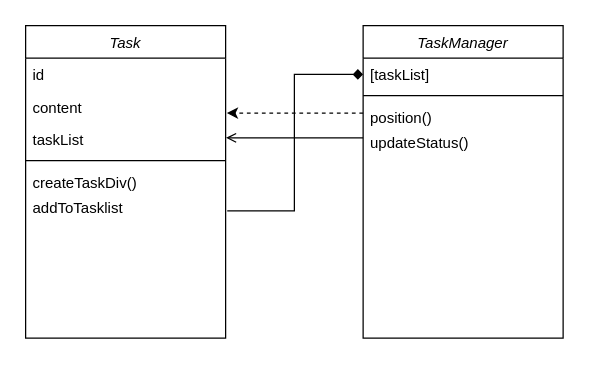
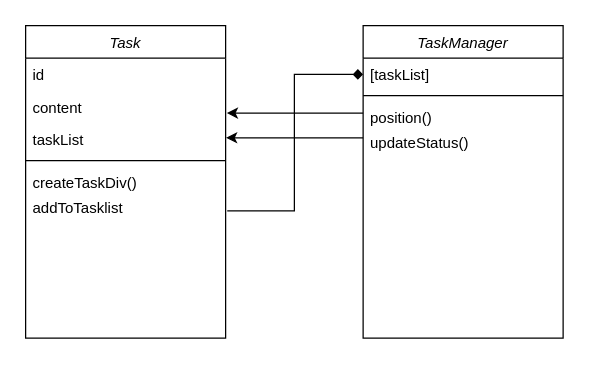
- <mxCell id="15" value="" style="edgeStyle=orthogonalEdgeStyle;rounded=0;orthogonalLoop=1;jettySize=auto;html=1;entryX=1.006;entryY=0.692;entryDx=0;entryDy=0;entryPerimeter=0;dashed=1;" edge="1" parent="1" source="12" target="4"><mxGeometry relative="1" as="geometry" /></mxCell>
+ <mxCell id="15" value="" style="edgeStyle=orthogonalEdgeStyle;rounded=0;orthogonalLoop=1;jettySize=auto;html=1;entryX=1.006;entryY=0.692;entryDx=0;entryDy=0;entryPerimeter=0;" edge="1" parent="1" source="12" target="4"><mxGeometry relative="1" as="geometry" /></mxCell>
- <mxCell id="14" style="edgeStyle=orthogonalEdgeStyle;rounded=0;orthogonalLoop=1;jettySize=auto;html=1;exitX=0;exitY=0.5;exitDx=0;exitDy=0;entryX=1.002;entryY=0.453;entryDx=0;entryDy=0;entryPerimeter=0;endArrow=open;" edge="1" parent="1" source="13" target="5"><mxGeometry relative="1" as="geometry"><Array as="points"><mxPoint x="180" y="110" /></Array></mxGeometry></mxCell>
+ <mxCell id="14" style="edgeStyle=orthogonalEdgeStyle;rounded=0;orthogonalLoop=1;jettySize=auto;html=1;exitX=0;exitY=0.5;exitDx=0;exitDy=0;entryX=1.002;entryY=0.453;entryDx=0;entryDy=0;entryPerimeter=0;" edge="1" parent="1" source="13" target="5"><mxGeometry relative="1" as="geometry"><Array as="points"><mxPoint x="180" y="110" /></Array></mxGeometry></mxCell>
